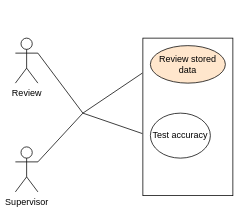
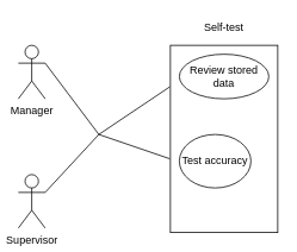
+ <mxCell id="3" value="Self-test" style="text;html=1;strokeColor=none;fillColor=none;align=center;verticalAlign=middle;whiteSpace=wrap;rounded=0;" vertex="1" parent="1"><mxGeometry x="225" y="20" width="50" height="20" as="geometry" /></mxCell>
- <mxCell id="4" value="Review stored data" style="ellipse;whiteSpace=wrap;html=1;fillColor=#ffe6cc;" vertex="1" parent="1"><mxGeometry x="200" y="60" width="100" height="50" as="geometry" /></mxCell>
+ <mxCell id="4" value="Review stored data" style="ellipse;whiteSpace=wrap;html=1;" vertex="1" parent="1"><mxGeometry x="200" y="60" width="100" height="50" as="geometry" /></mxCell>
- <mxCell id="5" value="Review" style="shape=umlActor;verticalLabelPosition=bottom;verticalAlign=top;html=1;outlineConnect=0;" vertex="1" parent="1"><mxGeometry x="20" y="50" width="30" height="60" as="geometry" /></mxCell>
+ <mxCell id="5" value="Manager" style="shape=umlActor;verticalLabelPosition=bottom;verticalAlign=top;html=1;outlineConnect=0;" vertex="1" parent="1"><mxGeometry x="20" y="50" width="30" height="60" as="geometry" /></mxCell>
